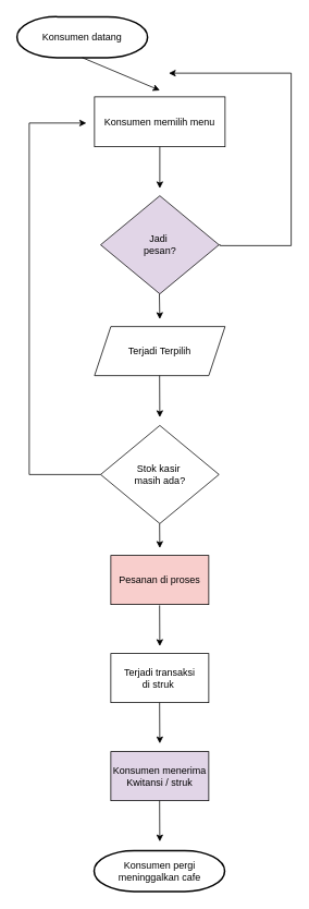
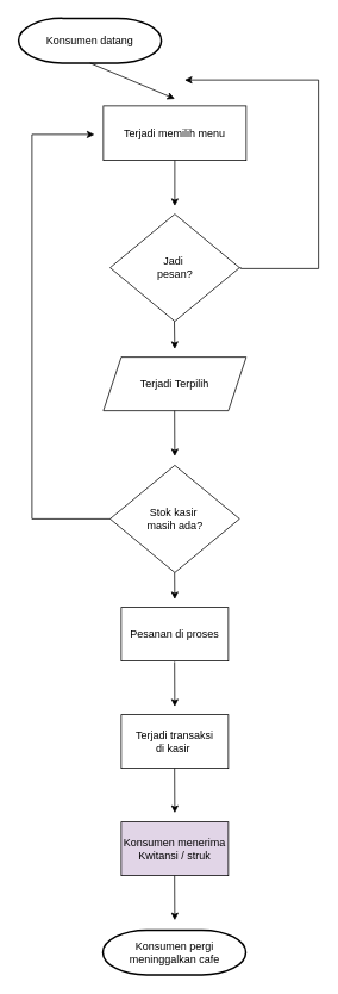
- <mxCell id="4" value="Konsumen memilih menu" style="rounded=0;whiteSpace=wrap;html=1;" parent="1" vertex="1"><mxGeometry x="115" y="118" width="160" height="61" as="geometry" /></mxCell>
+ <mxCell id="4" value="Terjadi memilih menu" style="rounded=0;whiteSpace=wrap;html=1;" parent="1" vertex="1"><mxGeometry x="115" y="118" width="160" height="61" as="geometry" /></mxCell>
- <mxCell id="6" value="Jadi&amp;nbsp;&lt;br&gt;pesan?" style="rhombus;whiteSpace=wrap;html=1;fillColor=#e1d5e7;" parent="1" vertex="1"><mxGeometry x="122.5" y="239" width="145" height="120" as="geometry" /></mxCell>
+ <mxCell id="6" value="Jadi&amp;nbsp;&lt;br&gt;pesan?" style="rhombus;whiteSpace=wrap;html=1;" parent="1" vertex="1"><mxGeometry x="122.5" y="239" width="145" height="120" as="geometry" /></mxCell>
- <mxCell id="13" value="Pesanan di proses" style="rounded=0;whiteSpace=wrap;html=1;fillColor=#f8cecc;" parent="1" vertex="1"><mxGeometry x="135" y="679" width="120" height="60" as="geometry" /></mxCell>
+ <mxCell id="13" value="Pesanan di proses" style="rounded=0;whiteSpace=wrap;html=1;" parent="1" vertex="1"><mxGeometry x="135" y="679" width="120" height="60" as="geometry" /></mxCell>
- <mxCell id="15" value="Terjadi transaksi&lt;br&gt;di struk&amp;nbsp;" style="rounded=0;whiteSpace=wrap;html=1;" parent="1" vertex="1"><mxGeometry x="135" y="799" width="120" height="60" as="geometry" /></mxCell>
+ <mxCell id="15" value="Terjadi transaksi&lt;br&gt;di kasir&amp;nbsp;" style="rounded=0;whiteSpace=wrap;html=1;" parent="1" vertex="1"><mxGeometry x="135" y="799" width="120" height="60" as="geometry" /></mxCell>
